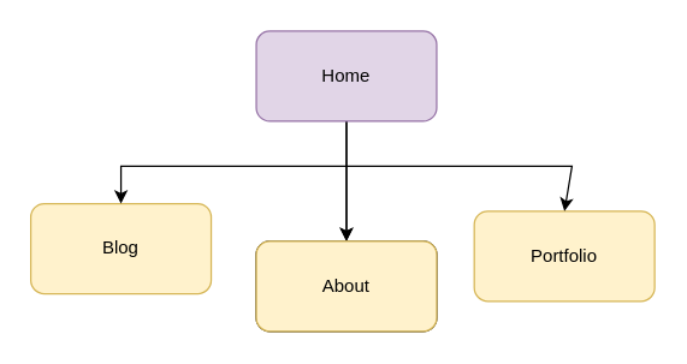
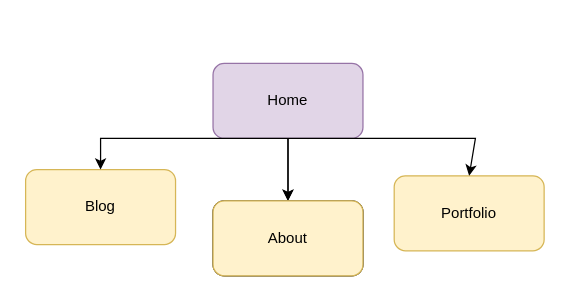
- <mxCell id="4" value="Home" style="rounded=1;whiteSpace=wrap;html=1;fillColor=#e1d5e7;strokeColor=#9673a6;fontColor=default;" vertex="1" parent="1"><mxGeometry x="170" y="20" width="120" height="60" as="geometry" /></mxCell>
+ <mxCell id="4" value="Home" style="rounded=1;whiteSpace=wrap;html=1;fillColor=#e1d5e7;strokeColor=#9673a6;fontColor=default;" vertex="1" parent="1"><mxGeometry x="170" y="50" width="120" height="60" as="geometry" /></mxCell>
